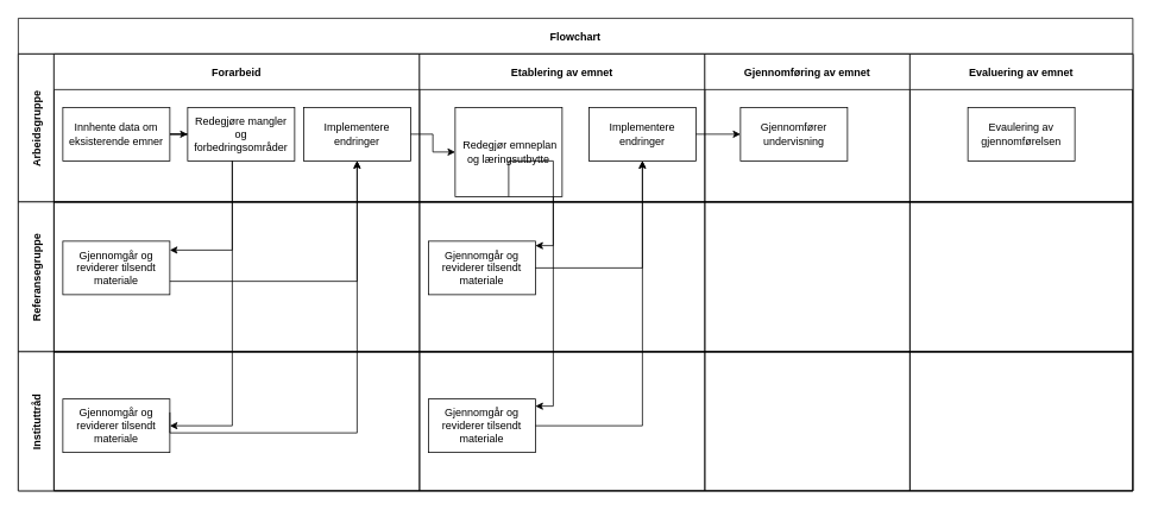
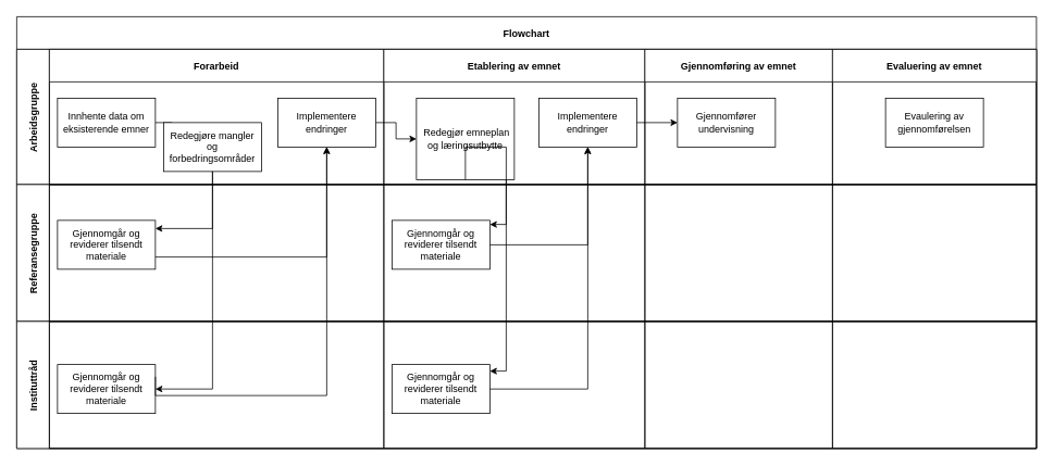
- <mxCell id="7" value="Redegjøre mangler og forbedringsområder" style="rounded=0;whiteSpace=wrap;html=1;" parent="4" vertex="1"><mxGeometry x="150" y="60" width="120" height="60" as="geometry" /></mxCell>
+ <mxCell id="7" value="Redegjøre mangler og forbedringsområder" style="rounded=0;whiteSpace=wrap;html=1;" parent="4" vertex="1"><mxGeometry x="140" y="90" width="120" height="60" as="geometry" /></mxCell>
